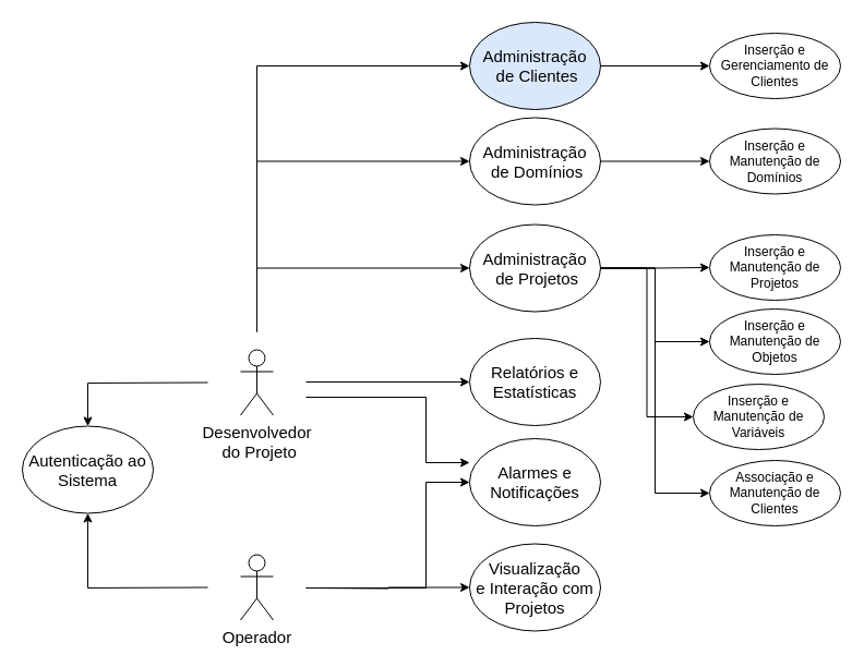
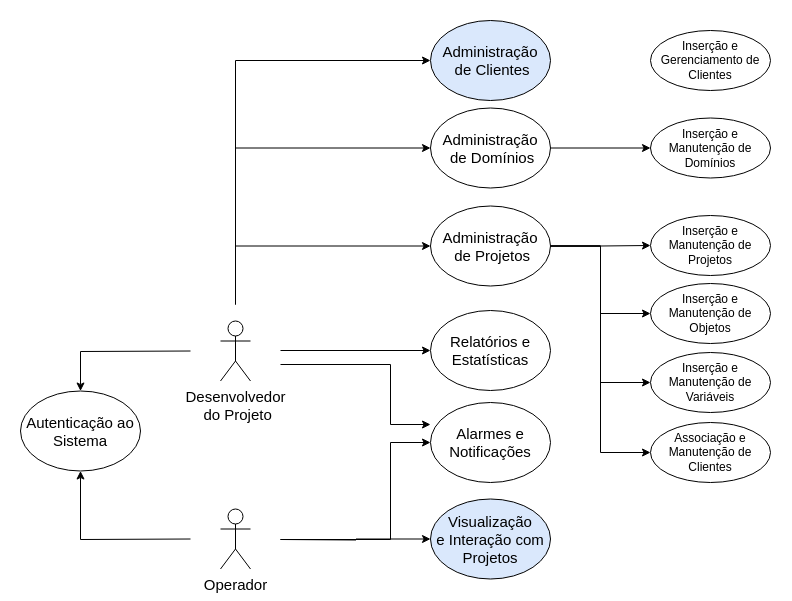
- <mxCell id="24" style="edgeStyle=orthogonalEdgeStyle;rounded=0;orthogonalLoop=1;jettySize=auto;html=1;exitX=1;exitY=0.5;exitDx=0;exitDy=0;entryX=0;entryY=0.5;entryDx=0;entryDy=0;" parent="1" source="25" target="26" edge="1"><mxGeometry relative="1" as="geometry" /></mxCell>
- <mxCell id="21" value="Inserção e Manutenção de Variáveis" style="ellipse;whiteSpace=wrap;html=1;" parent="1" vertex="1"><mxGeometry x="635" y="352" width="120" height="60" as="geometry" /></mxCell>
+ <mxCell id="21" value="Inserção e Manutenção de Variáveis" style="ellipse;whiteSpace=wrap;html=1;" parent="1" vertex="1"><mxGeometry x="650" y="352" width="120" height="60" as="geometry" /></mxCell>
- <mxCell id="31" value="&lt;font style=&quot;font-size: 15px&quot;&gt;Visualização&lt;br&gt;e Interação com Projetos&lt;/font&gt;" style="ellipse;whiteSpace=wrap;html=1;" vertex="1" parent="1"><mxGeometry x="430" y="498.5" width="120" height="80" as="geometry" /></mxCell>
+ <mxCell id="31" value="&lt;font style=&quot;font-size: 15px&quot;&gt;Visualização&lt;br&gt;e Interação com Projetos&lt;/font&gt;" style="ellipse;whiteSpace=wrap;html=1;fillColor=#dae8fc;" vertex="1" parent="1"><mxGeometry x="430" y="498.5" width="120" height="80" as="geometry" /></mxCell>
